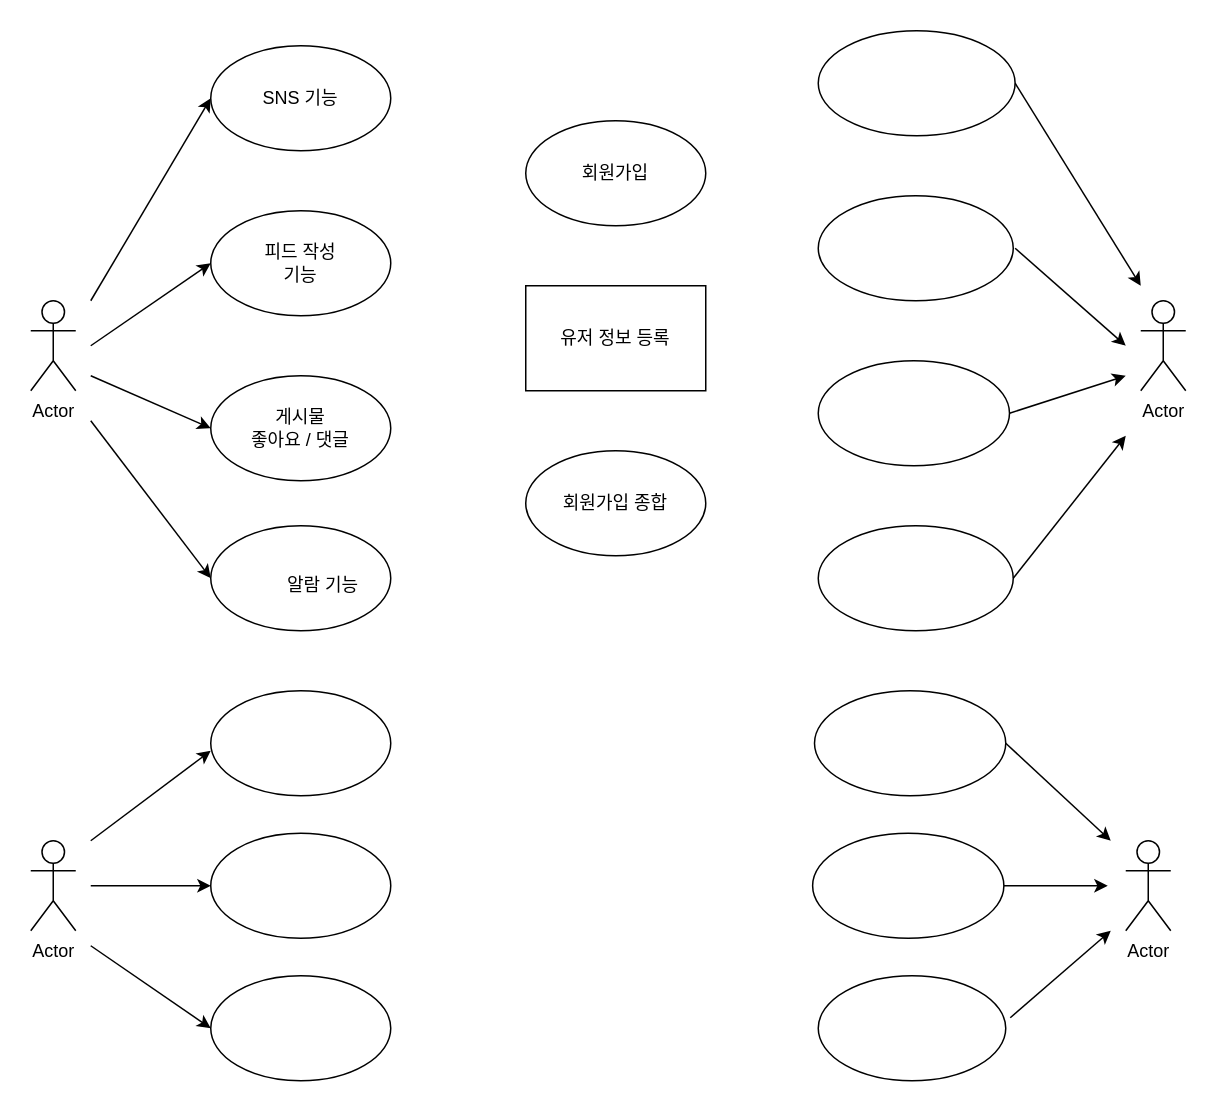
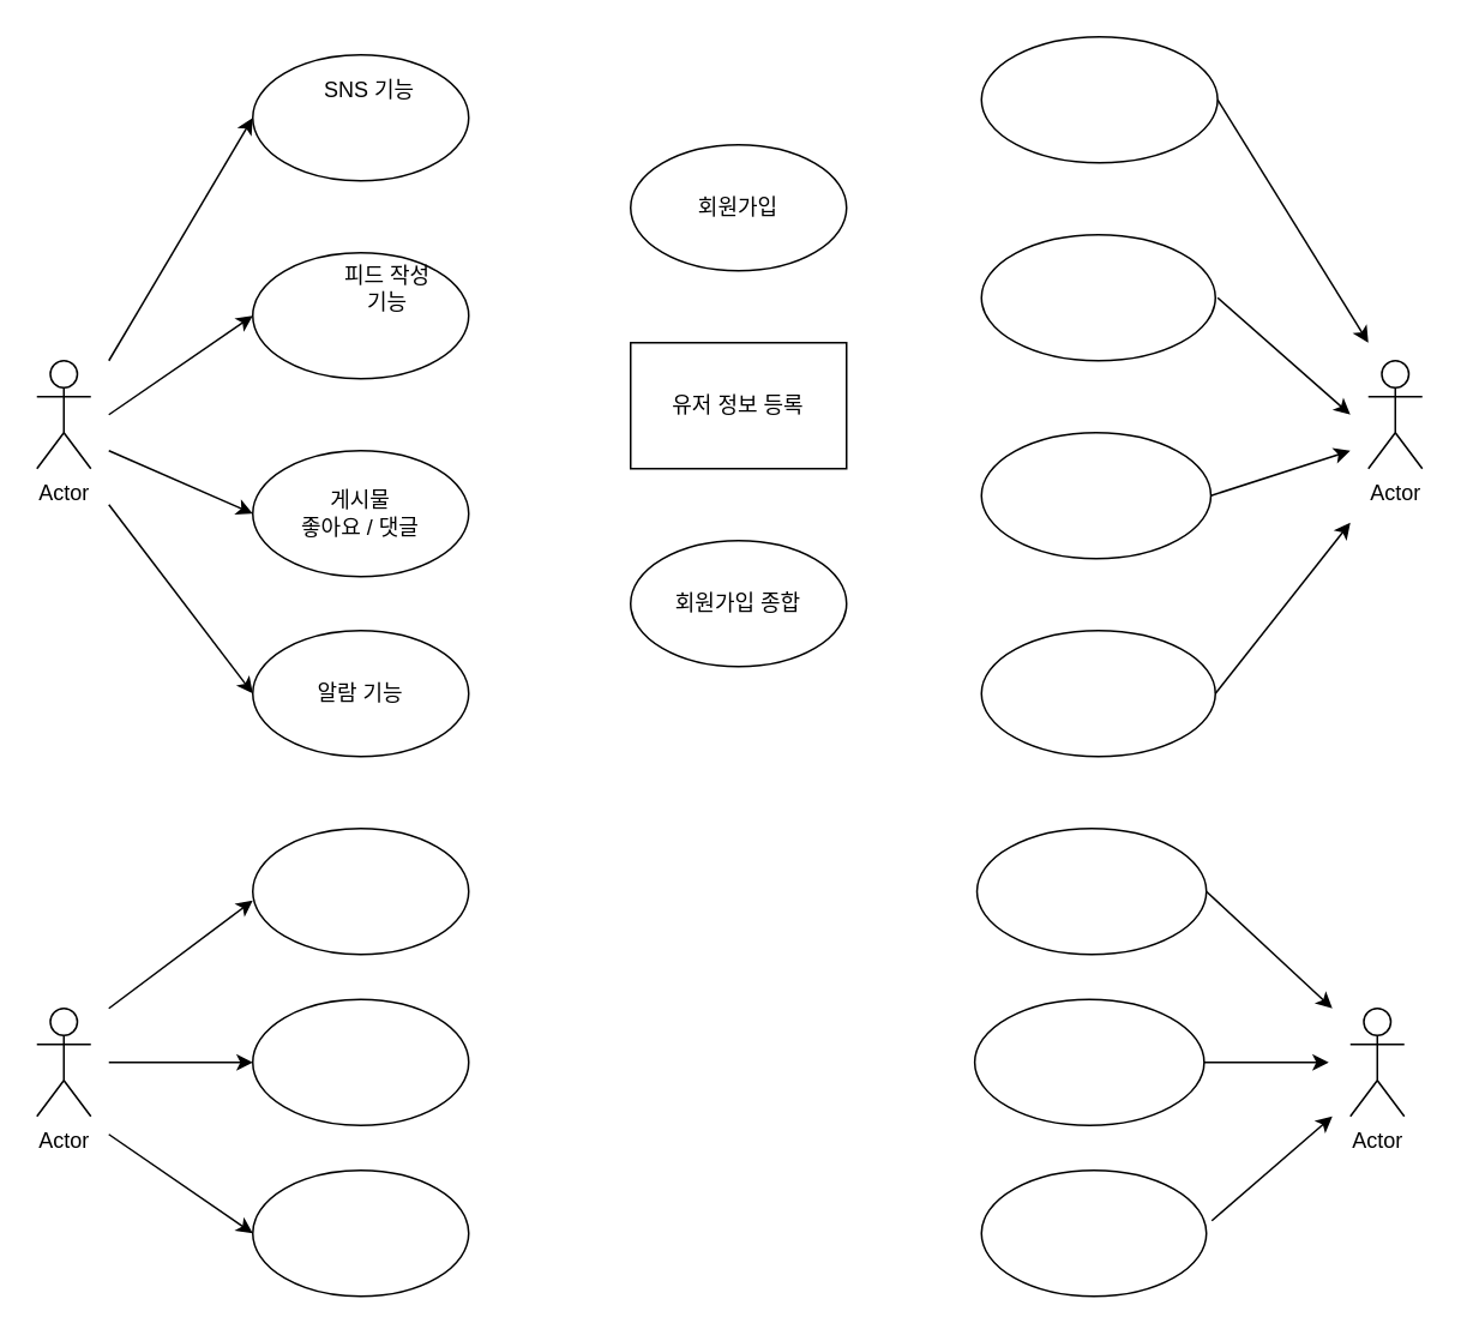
- <mxCell id="18" value="SNS 기능" style="text;strokeColor=none;align=center;fillColor=none;html=1;verticalAlign=middle;whiteSpace=wrap;rounded=0;labelBackgroundColor=none;" vertex="1" parent="1"><mxGeometry x="170" y="50" width="60" height="30" as="geometry" /></mxCell>
+ <mxCell id="18" value="SNS 기능" style="text;strokeColor=none;align=center;fillColor=none;html=1;verticalAlign=middle;whiteSpace=wrap;rounded=0;labelBackgroundColor=none;" vertex="1" parent="1"><mxGeometry x="175" y="35" width="60" height="30" as="geometry" /></mxCell>
- <mxCell id="21" value="피드 작성 기능" style="text;strokeColor=none;align=center;fillColor=none;html=1;verticalAlign=middle;whiteSpace=wrap;rounded=0;labelBackgroundColor=none;" vertex="1" parent="1"><mxGeometry x="170" y="160" width="60" height="30" as="geometry" /></mxCell>
+ <mxCell id="21" value="피드 작성 기능" style="text;strokeColor=none;align=center;fillColor=none;html=1;verticalAlign=middle;whiteSpace=wrap;rounded=0;labelBackgroundColor=none;" vertex="1" parent="1"><mxGeometry x="185" y="145" width="60" height="30" as="geometry" /></mxCell>
- <mxCell id="19" value="알람 기능" style="text;strokeColor=none;align=center;fillColor=none;html=1;verticalAlign=middle;whiteSpace=wrap;rounded=0;labelBackgroundColor=none;" vertex="1" parent="1"><mxGeometry x="185" y="375" width="60" height="30" as="geometry" /></mxCell>
+ <mxCell id="19" value="알람 기능" style="text;strokeColor=none;align=center;fillColor=none;html=1;verticalAlign=middle;whiteSpace=wrap;rounded=0;labelBackgroundColor=none;" vertex="1" parent="1"><mxGeometry x="170" y="370" width="60" height="30" as="geometry" /></mxCell>
